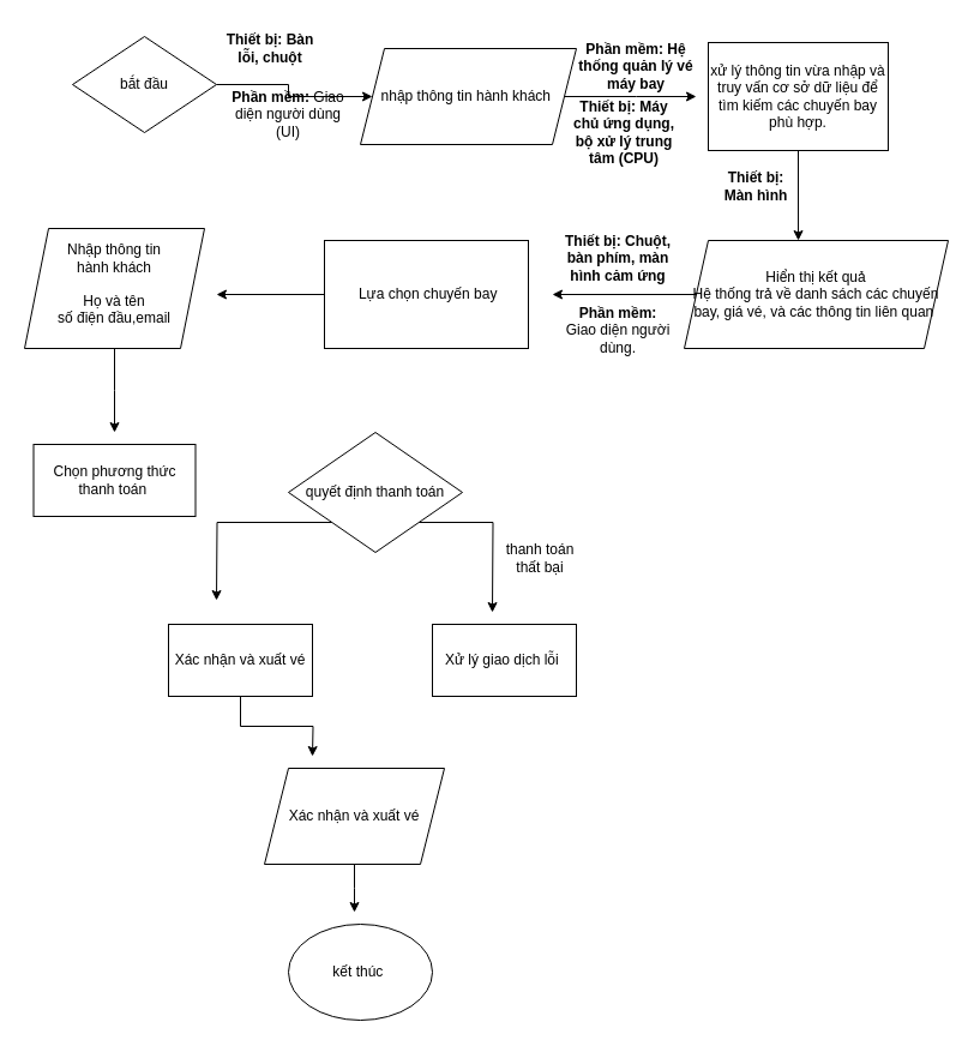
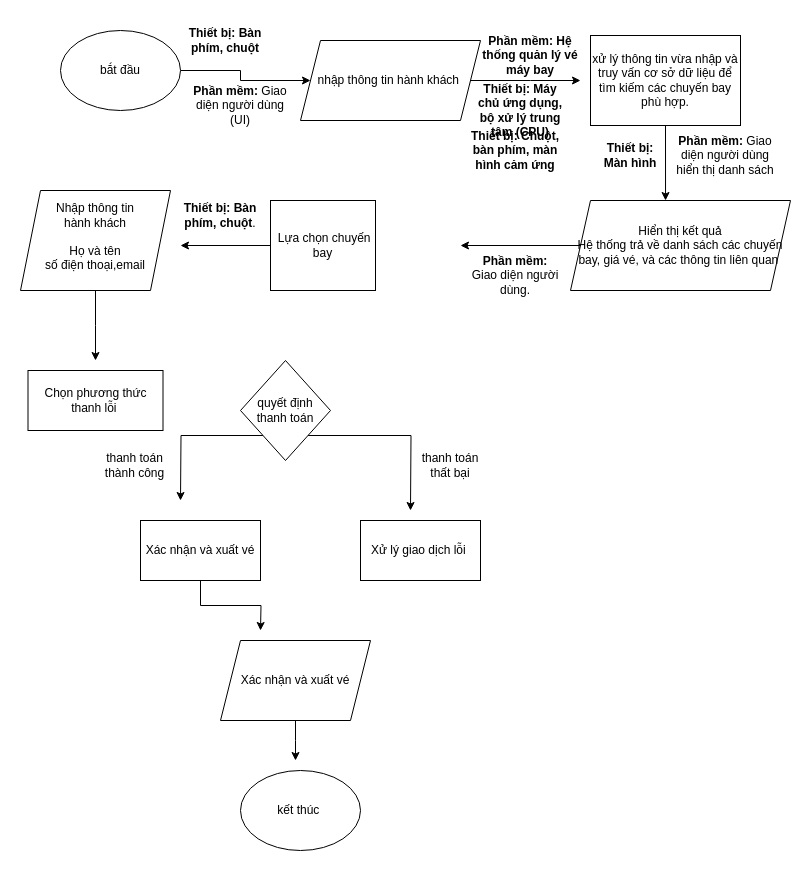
- <mxCell id="6" value="&lt;b&gt;Thiết bị:&lt;/b&gt; &lt;b&gt;Bàn lỗi, chuột&lt;/b&gt;" style="text;html=1;align=center;verticalAlign=middle;whiteSpace=wrap;rounded=0;" vertex="1" parent="1"><mxGeometry x="180" width="90" height="40" as="geometry" y="20" /></mxCell>
+ <mxCell id="6" value="&lt;b&gt;Thiết bị:&lt;/b&gt; &lt;b&gt;Bàn phím, chuột&lt;/b&gt;" style="text;html=1;align=center;verticalAlign=middle;whiteSpace=wrap;rounded=0;" vertex="1" parent="1"><mxGeometry x="180" width="90" height="40" as="geometry" y="20" /></mxCell>
- <mxCell id="3" value="bắt đầu" style="rhombus;whiteSpace=wrap;html=1;" vertex="1" parent="1"><mxGeometry x="60" y="30" width="120" height="80" as="geometry" /></mxCell>
+ <mxCell id="3" value="bắt đầu" style="ellipse;whiteSpace=wrap;html=1;" vertex="1" parent="1"><mxGeometry x="60" y="30" width="120" height="80" as="geometry" /></mxCell>
- <mxCell id="7" value="&lt;b&gt;Phần mềm:&lt;/b&gt; Giao diện người dùng (UI)" style="text;html=1;align=center;verticalAlign=middle;whiteSpace=wrap;rounded=0;" vertex="1" parent="1"><mxGeometry x="190" y="80" width="100" height="30" as="geometry" /></mxCell>
+ <mxCell id="7" value="&lt;b&gt;Phần mềm:&lt;/b&gt; Giao diện người dùng (UI)" style="text;html=1;align=center;verticalAlign=middle;whiteSpace=wrap;rounded=0;" vertex="1" parent="1"><mxGeometry x="190" y="90" width="100" height="30" as="geometry" /></mxCell>
+ <mxCell id="15" value="&lt;b&gt;Phần mềm:&lt;/b&gt; Giao diện người dùng hiển thị danh sách" style="text;html=1;align=center;verticalAlign=middle;whiteSpace=wrap;rounded=0;" vertex="1" parent="1"><mxGeometry x="670" y="140" width="110" height="30" as="geometry" /></mxCell>
+ <mxCell id="25" value="&lt;b&gt;Thiết bị:&lt;/b&gt; &lt;b&gt;Bàn phím, chuột&lt;/b&gt;." style="text;html=1;align=center;verticalAlign=middle;whiteSpace=wrap;rounded=0;" vertex="1" parent="1"><mxGeometry x="180" y="200" width="80" height="30" as="geometry" /></mxCell>
- <mxCell id="18" value="&lt;b&gt;Thiết bị:&lt;/b&gt; &lt;b&gt;Chuột, bàn phím, màn hình cảm ứng&lt;/b&gt;" style="text;html=1;align=center;verticalAlign=middle;whiteSpace=wrap;rounded=0;" vertex="1" parent="1"><mxGeometry x="460" y="200" width="110" height="30" as="geometry" /></mxCell>
+ <mxCell id="18" value="&lt;b&gt;Thiết bị:&lt;/b&gt; &lt;b&gt;Chuột, bàn phím, màn hình cảm ứng&lt;/b&gt;" style="text;html=1;align=center;verticalAlign=middle;whiteSpace=wrap;rounded=0;" vertex="1" parent="1"><mxGeometry x="460" y="135" width="110" height="30" as="geometry" /></mxCell>
- <mxCell id="17" value="&amp;nbsp;Lựa chọn chuyến bay" style="rounded=0;whiteSpace=wrap;html=1;" vertex="1" parent="1"><mxGeometry x="270" y="200" width="170" height="90" as="geometry" /></mxCell>
+ <mxCell id="17" value="&amp;nbsp;Lựa chọn chuyến bay" style="rounded=0;whiteSpace=wrap;html=1;" vertex="1" parent="1"><mxGeometry x="270" y="200" width="105" height="90" as="geometry" /></mxCell>
- <mxCell id="23" value="Họ và tên&lt;div&gt;số điện đầu,email&lt;/div&gt;&lt;div&gt;&lt;br&gt;&lt;/div&gt;" style="text;html=1;align=center;verticalAlign=middle;whiteSpace=wrap;rounded=0;" vertex="1" parent="1"><mxGeometry x="40" y="250" width="110" height="30" as="geometry" /></mxCell>
+ <mxCell id="23" value="Họ và tên&lt;div&gt;số điện thoại,email&lt;/div&gt;&lt;div&gt;&lt;br&gt;&lt;/div&gt;" style="text;html=1;align=center;verticalAlign=middle;whiteSpace=wrap;rounded=0;" vertex="1" parent="1"><mxGeometry x="40" y="250" width="110" height="30" as="geometry" /></mxCell>
- <mxCell id="24" value="Chọn phương thức thanh toán&amp;nbsp;" style="rounded=0;whiteSpace=wrap;html=1;" vertex="1" parent="1"><mxGeometry x="27.5" y="370" width="135" height="60" as="geometry" /></mxCell>
+ <mxCell id="24" value="Chọn phương thức thanh lỗi&amp;nbsp;" style="rounded=0;whiteSpace=wrap;html=1;" vertex="1" parent="1"><mxGeometry x="27.5" y="370" width="135" height="60" as="geometry" /></mxCell>
- <mxCell id="28" value="quyết định thanh toán" style="rhombus;whiteSpace=wrap;html=1;" vertex="1" parent="1"><mxGeometry x="240" y="360" width="145" height="100" as="geometry" /></mxCell>
+ <mxCell id="28" value="quyết định thanh toán" style="rhombus;whiteSpace=wrap;html=1;" vertex="1" parent="1"><mxGeometry x="240" y="360" width="90" height="100" as="geometry" /></mxCell>
+ <mxCell id="33" value="thanh toán thành công" style="text;html=1;align=center;verticalAlign=middle;whiteSpace=wrap;rounded=0;" vertex="1" parent="1"><mxGeometry x="97.5" y="450" width="72.5" height="30" as="geometry" /></mxCell>
